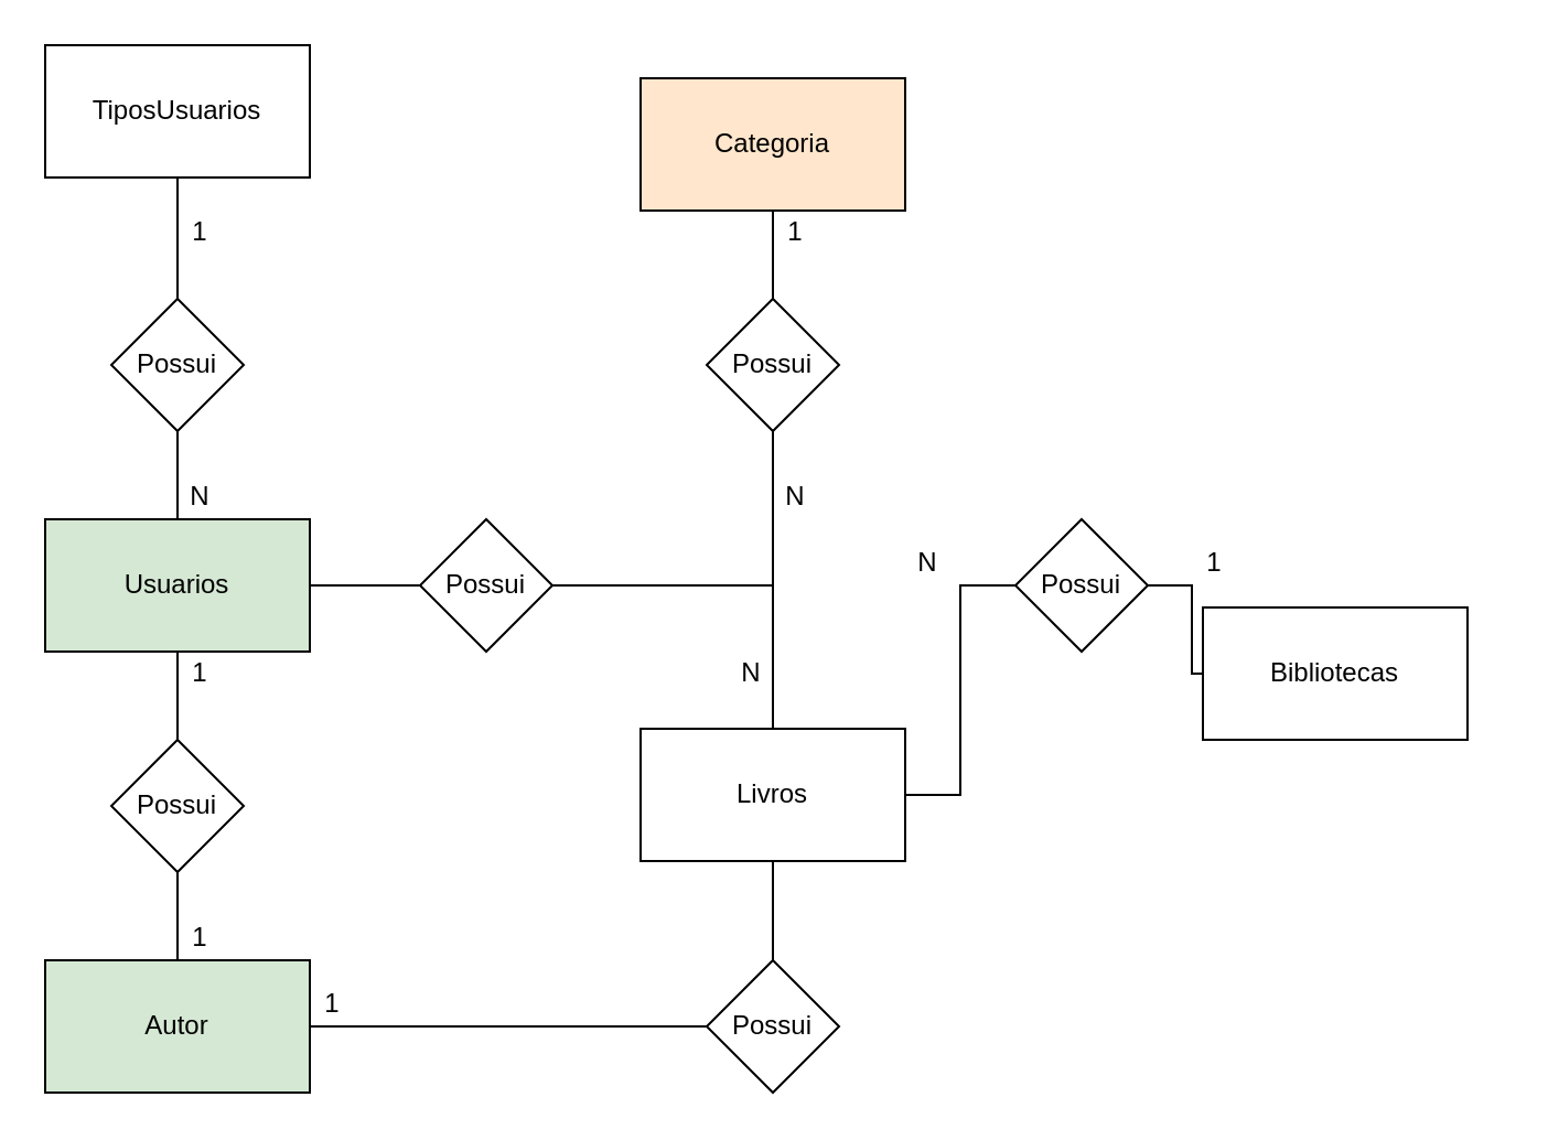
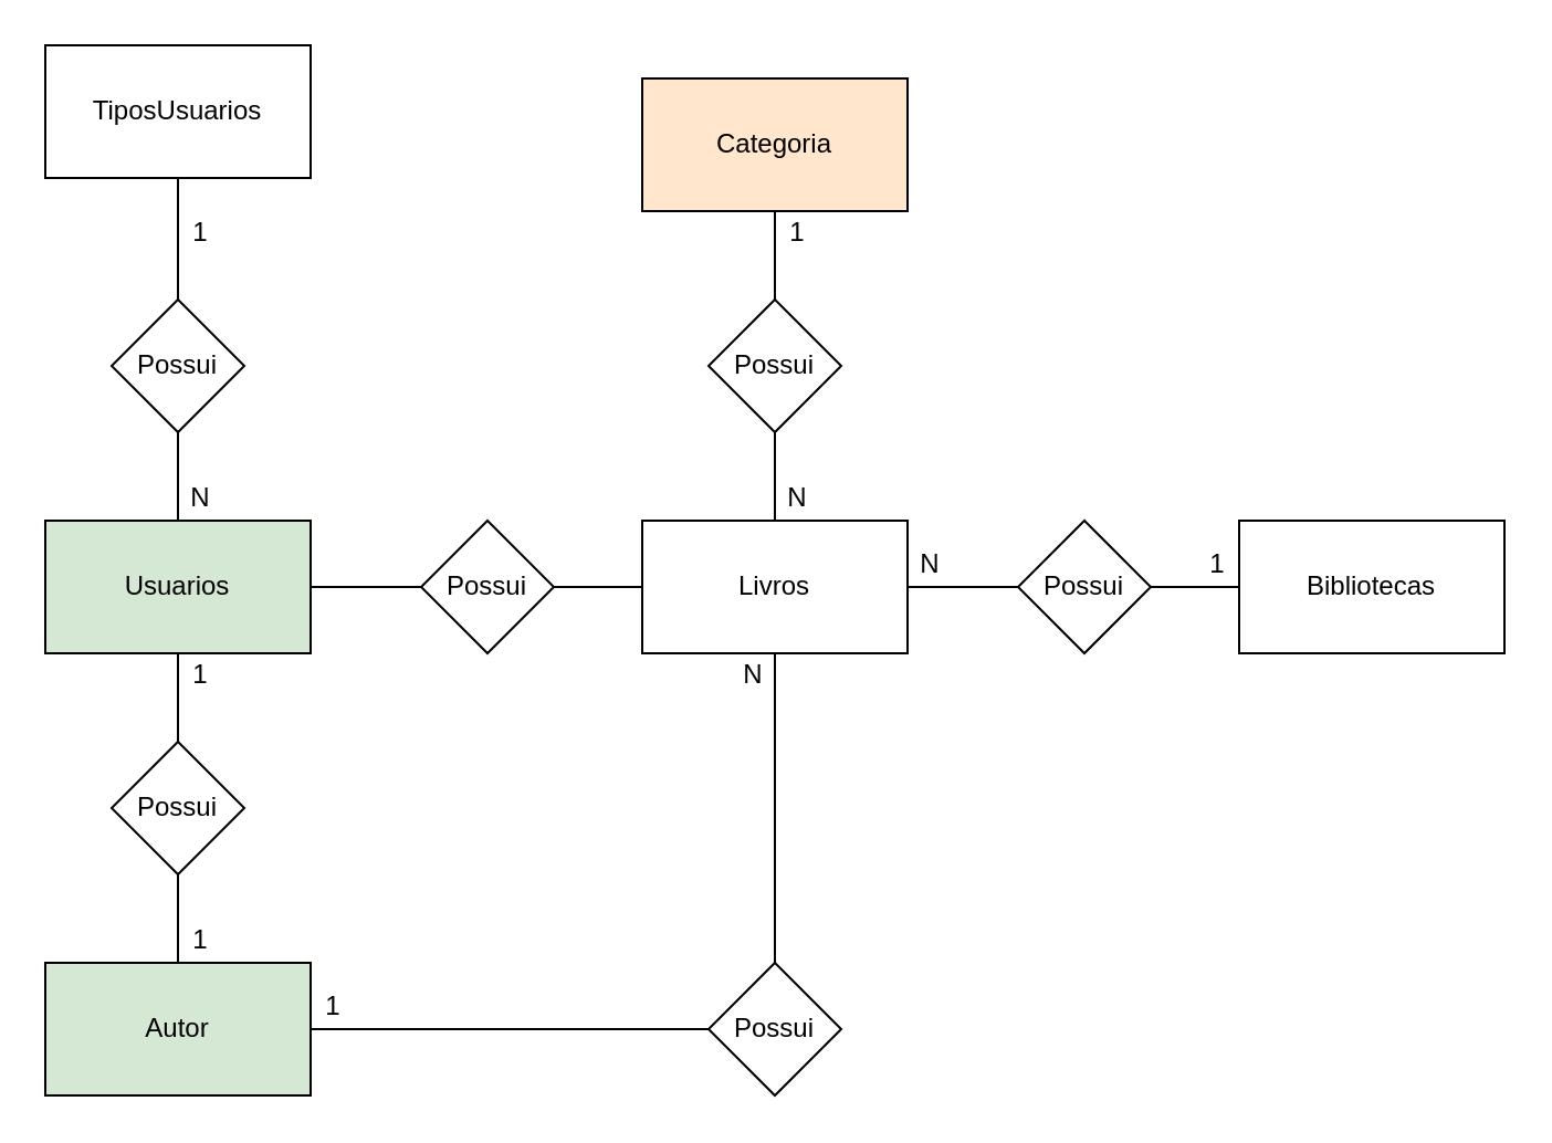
- <mxCell id="10" value="&lt;div&gt;Bibliotecas&lt;/div&gt;" style="whiteSpace=wrap;html=1;" vertex="1" parent="1"><mxGeometry x="545" y="275" width="120" height="60" as="geometry" /></mxCell>
+ <mxCell id="10" value="&lt;div&gt;Bibliotecas&lt;/div&gt;" style="whiteSpace=wrap;html=1;" vertex="1" parent="1"><mxGeometry x="560" y="235" width="120" height="60" as="geometry" /></mxCell>
- <mxCell id="8" value="&lt;div&gt;Livros&lt;/div&gt;" style="whiteSpace=wrap;html=1;" vertex="1" parent="1"><mxGeometry x="290" y="330" width="120" height="60" as="geometry" /></mxCell>
+ <mxCell id="8" value="&lt;div&gt;Livros&lt;/div&gt;" style="whiteSpace=wrap;html=1;" vertex="1" parent="1"><mxGeometry x="290" y="235" width="120" height="60" as="geometry" /></mxCell>
